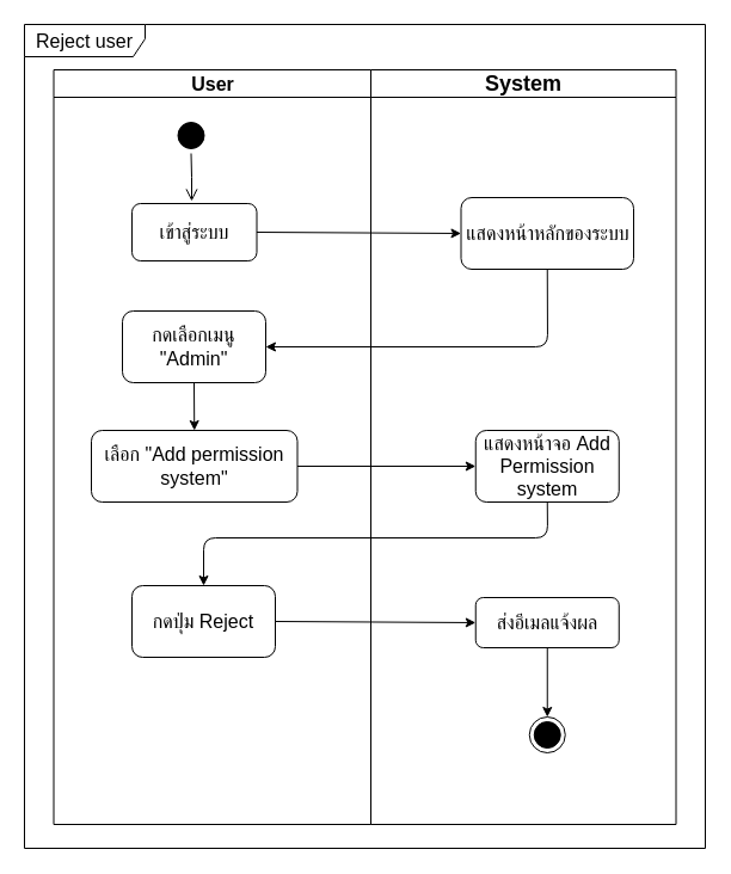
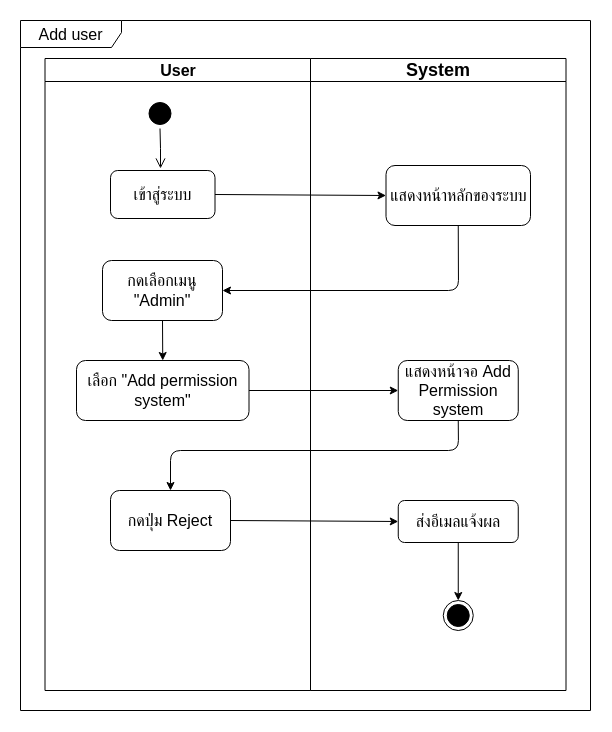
- <mxCell id="21" value="Reject user" style="shape=umlFrame;whiteSpace=wrap;html=1;strokeColor=#000000;fontSize=16;width=101;height=27;" vertex="1" parent="1"><mxGeometry x="20" y="20" width="570" height="690" as="geometry" /></mxCell>
+ <mxCell id="21" value="Add user" style="shape=umlFrame;whiteSpace=wrap;html=1;strokeColor=#000000;fontSize=16;width=101;height=27;" vertex="1" parent="1"><mxGeometry x="20" y="20" width="570" height="690" as="geometry" /></mxCell>
